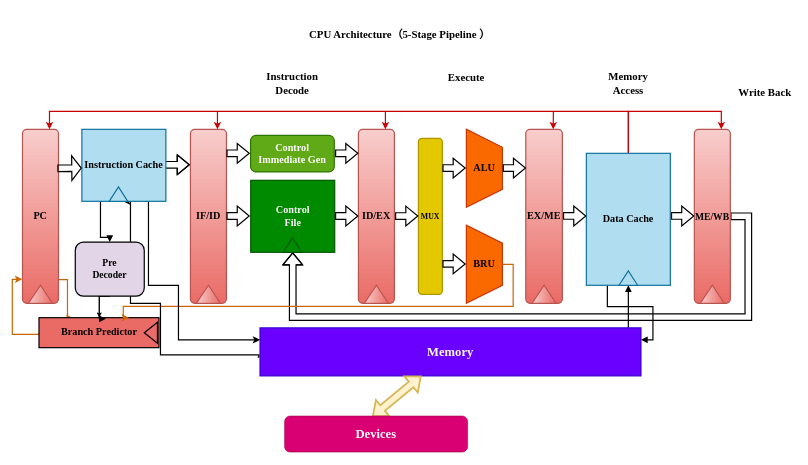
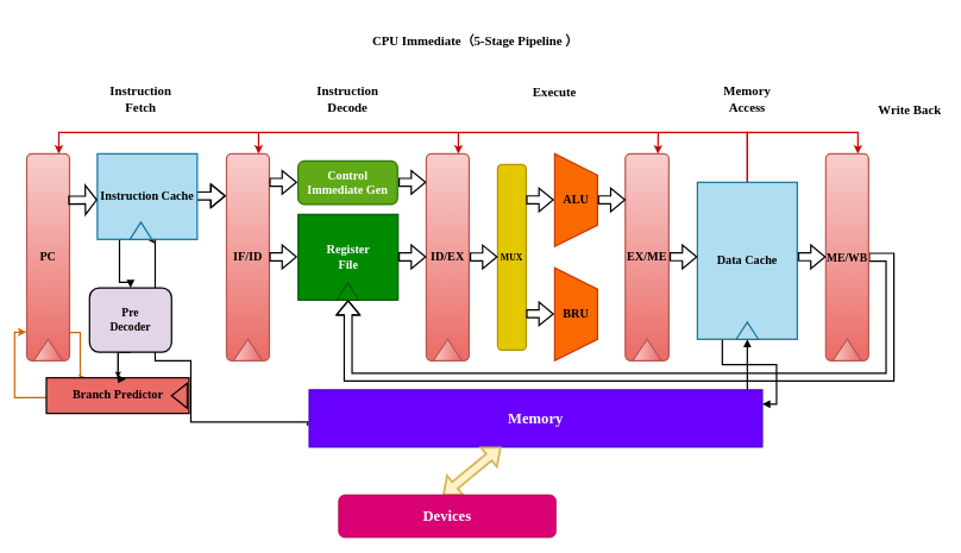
- <mxCell id="49" value="&lt;font size=&quot;1&quot; face=&quot;Comic Sans MS&quot; style=&quot;&quot;&gt;&lt;b style=&quot;font-size: 18px;&quot;&gt;CPU Architecture（5-Stage Pipeline ）&lt;/b&gt;&lt;/font&gt;" style="text;html=1;align=center;verticalAlign=middle;whiteSpace=wrap;rounded=0;" parent="1" vertex="1"><mxGeometry x="437" y="20" width="458" height="74" as="geometry" /></mxCell>
+ <mxCell id="49" value="&lt;font size=&quot;1&quot; face=&quot;Comic Sans MS&quot; style=&quot;&quot;&gt;&lt;b style=&quot;font-size: 18px;&quot;&gt;CPU Immediate（5-Stage Pipeline ）&lt;/b&gt;&lt;/font&gt;" style="text;html=1;align=center;verticalAlign=middle;whiteSpace=wrap;rounded=0;" parent="1" vertex="1"><mxGeometry x="437" y="20" width="458" height="74" as="geometry" /></mxCell>
+ <mxCell id="10" value="&lt;b&gt;&lt;font style=&quot;font-size: 18px;&quot;&gt;Instruction Fetch&lt;/font&gt;&lt;/b&gt;" style="text;html=1;align=center;verticalAlign=middle;whiteSpace=wrap;rounded=0;fontFamily=Comic Sans MS;" parent="1" vertex="1"><mxGeometry x="147" y="124" width="100" height="30" as="geometry" /></mxCell>
- <mxCell id="36" value="&lt;b style=&quot;font-size: 17px;&quot;&gt;&lt;font face=&quot;Comic Sans MS&quot; style=&quot;font-size: 17px;&quot;&gt;Control &lt;br&gt;File&lt;/font&gt;&lt;/b&gt;" style="rounded=0;whiteSpace=wrap;html=1;strokeWidth=2;fillColor=#008a00;fontColor=#ffffff;strokeColor=#005700;" parent="1" vertex="1"><mxGeometry x="417.5" y="300" width="140" height="120" as="geometry" /></mxCell>
+ <mxCell id="36" value="&lt;b style=&quot;font-size: 17px;&quot;&gt;&lt;font face=&quot;Comic Sans MS&quot; style=&quot;font-size: 17px;&quot;&gt;Register &lt;br&gt;File&lt;/font&gt;&lt;/b&gt;" style="rounded=0;whiteSpace=wrap;html=1;strokeWidth=2;fillColor=#008a00;fontColor=#ffffff;strokeColor=#005700;" parent="1" vertex="1"><mxGeometry x="417.5" y="300" width="140" height="120" as="geometry" /></mxCell>
- <mxCell id="17" style="edgeStyle=orthogonalEdgeStyle;rounded=0;orthogonalLoop=1;jettySize=auto;html=1;exitX=0.75;exitY=1;exitDx=0;exitDy=0;entryX=0;entryY=0.25;entryDx=0;entryDy=0;strokeWidth=2;" parent="1" source="20" target="29" edge="1"><mxGeometry relative="1" as="geometry"><Array as="points"><mxPoint x="247" y="335" /><mxPoint x="247" y="475" /><mxPoint x="297" y="475" /><mxPoint x="297" y="566" /></Array></mxGeometry></mxCell>
- <mxCell id="14" style="edgeStyle=orthogonalEdgeStyle;rounded=0;orthogonalLoop=1;jettySize=auto;html=1;exitX=0.5;exitY=0;exitDx=0;exitDy=0;entryX=0.75;entryY=0;entryDx=0;entryDy=0;strokeWidth=2;strokeColor=#CC6600;" parent="1" source="15" target="13" edge="1"><mxGeometry relative="1" as="geometry"><Array as="points"><mxPoint x="855" y="440" /><mxPoint x="855" y="510" /><mxPoint x="205" y="510" /><mxPoint x="205" y="529" /></Array></mxGeometry></mxCell>
